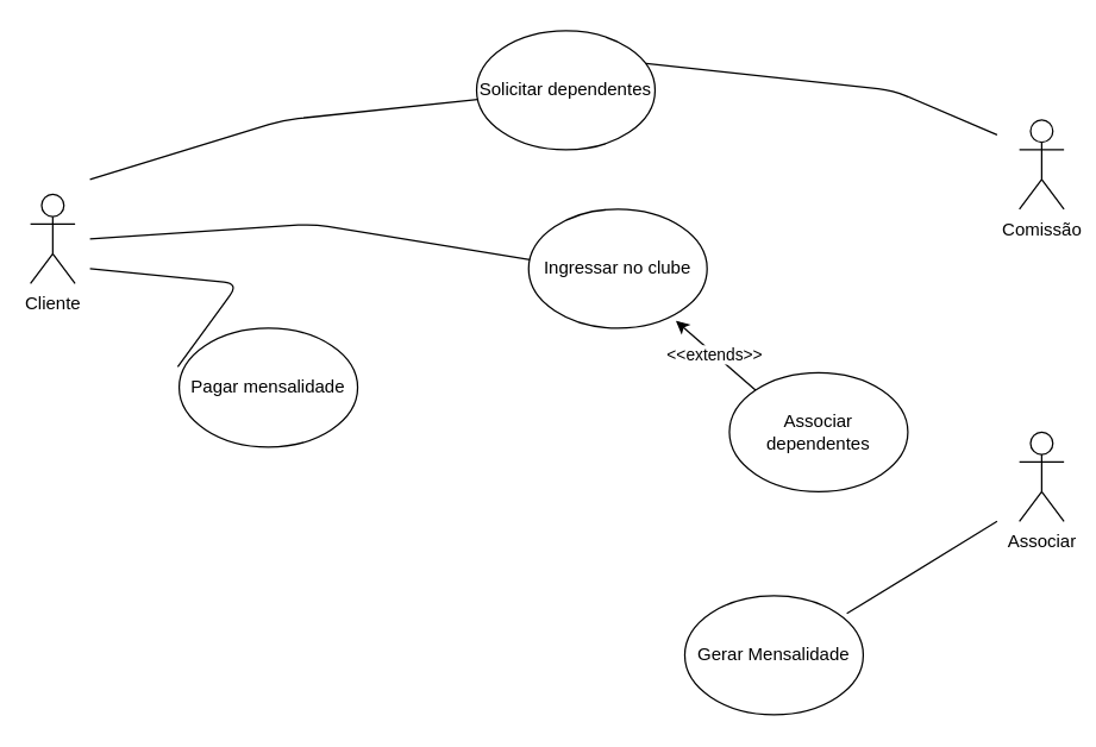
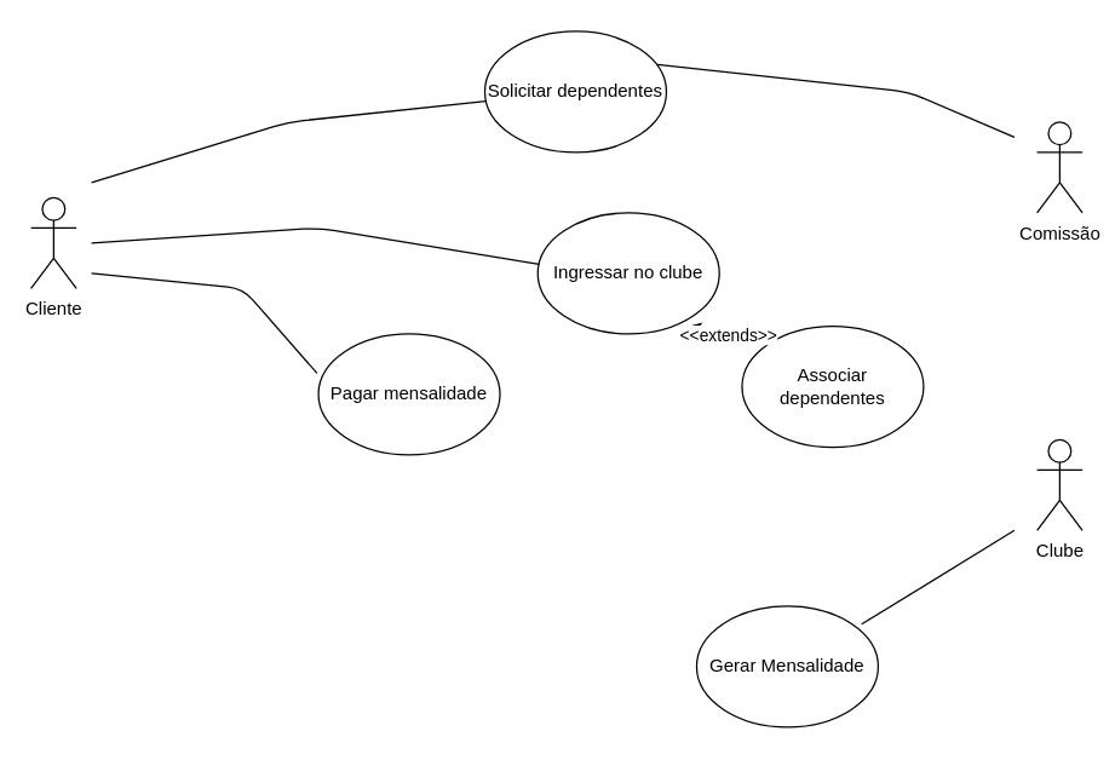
- <mxCell id="4" value="Pagar mensalidade" style="ellipse;whiteSpace=wrap;html=1;" vertex="1" parent="1"><mxGeometry x="120" y="220" width="120" height="80" as="geometry" /></mxCell>
+ <mxCell id="4" value="Pagar mensalidade" style="ellipse;whiteSpace=wrap;html=1;" vertex="1" parent="1"><mxGeometry x="210" y="220" width="120" height="80" as="geometry" /></mxCell>
- <mxCell id="11" value="Associar dependentes" style="ellipse;whiteSpace=wrap;html=1;" vertex="1" parent="1"><mxGeometry x="490" y="250" width="120" height="80" as="geometry" /></mxCell>
+ <mxCell id="11" value="Associar dependentes" style="ellipse;whiteSpace=wrap;html=1;" vertex="1" parent="1"><mxGeometry x="490" y="215" width="120" height="80" as="geometry" /></mxCell>
- <mxCell id="13" value="Associar" style="shape=umlActor;verticalLabelPosition=bottom;labelBackgroundColor=#ffffff;verticalAlign=top;html=1;outlineConnect=0;" vertex="1" parent="1"><mxGeometry x="685" y="290" width="30" height="60" as="geometry" /></mxCell>
+ <mxCell id="13" value="Clube" style="shape=umlActor;verticalLabelPosition=bottom;labelBackgroundColor=#ffffff;verticalAlign=top;html=1;outlineConnect=0;" vertex="1" parent="1"><mxGeometry x="685" y="290" width="30" height="60" as="geometry" /></mxCell>
